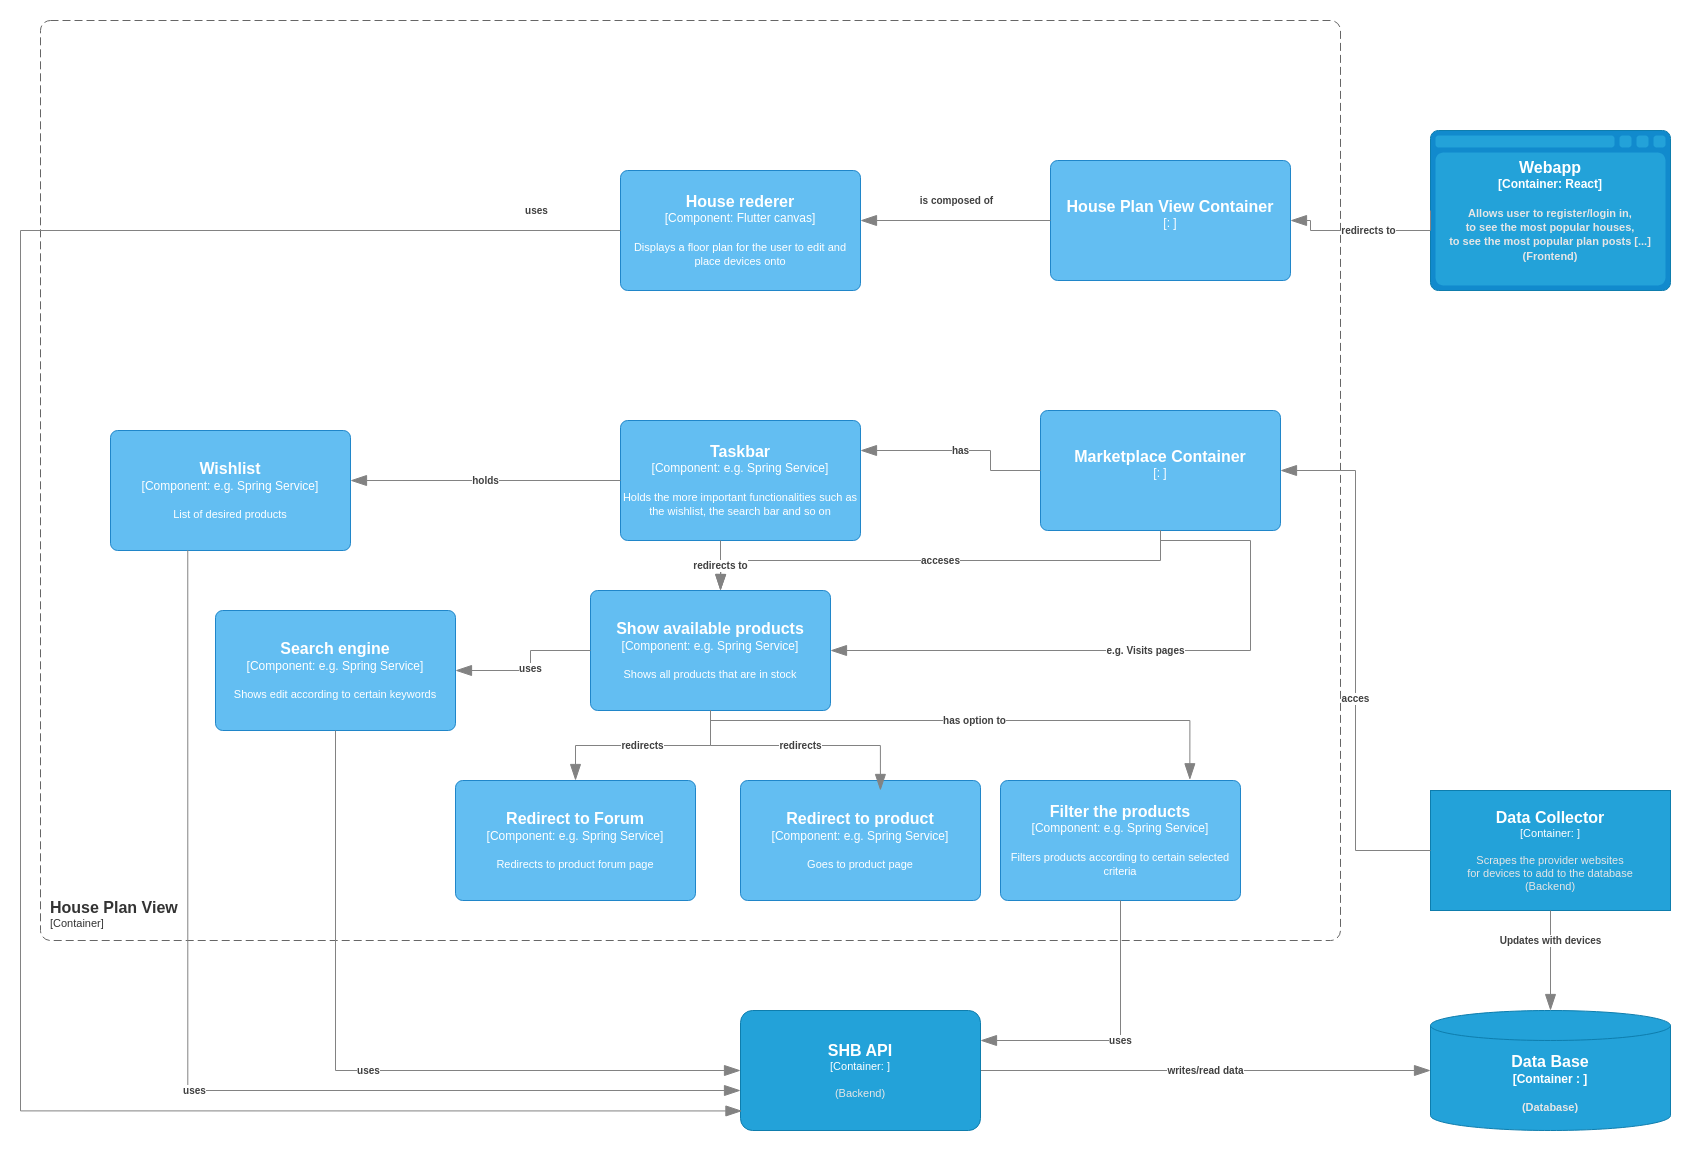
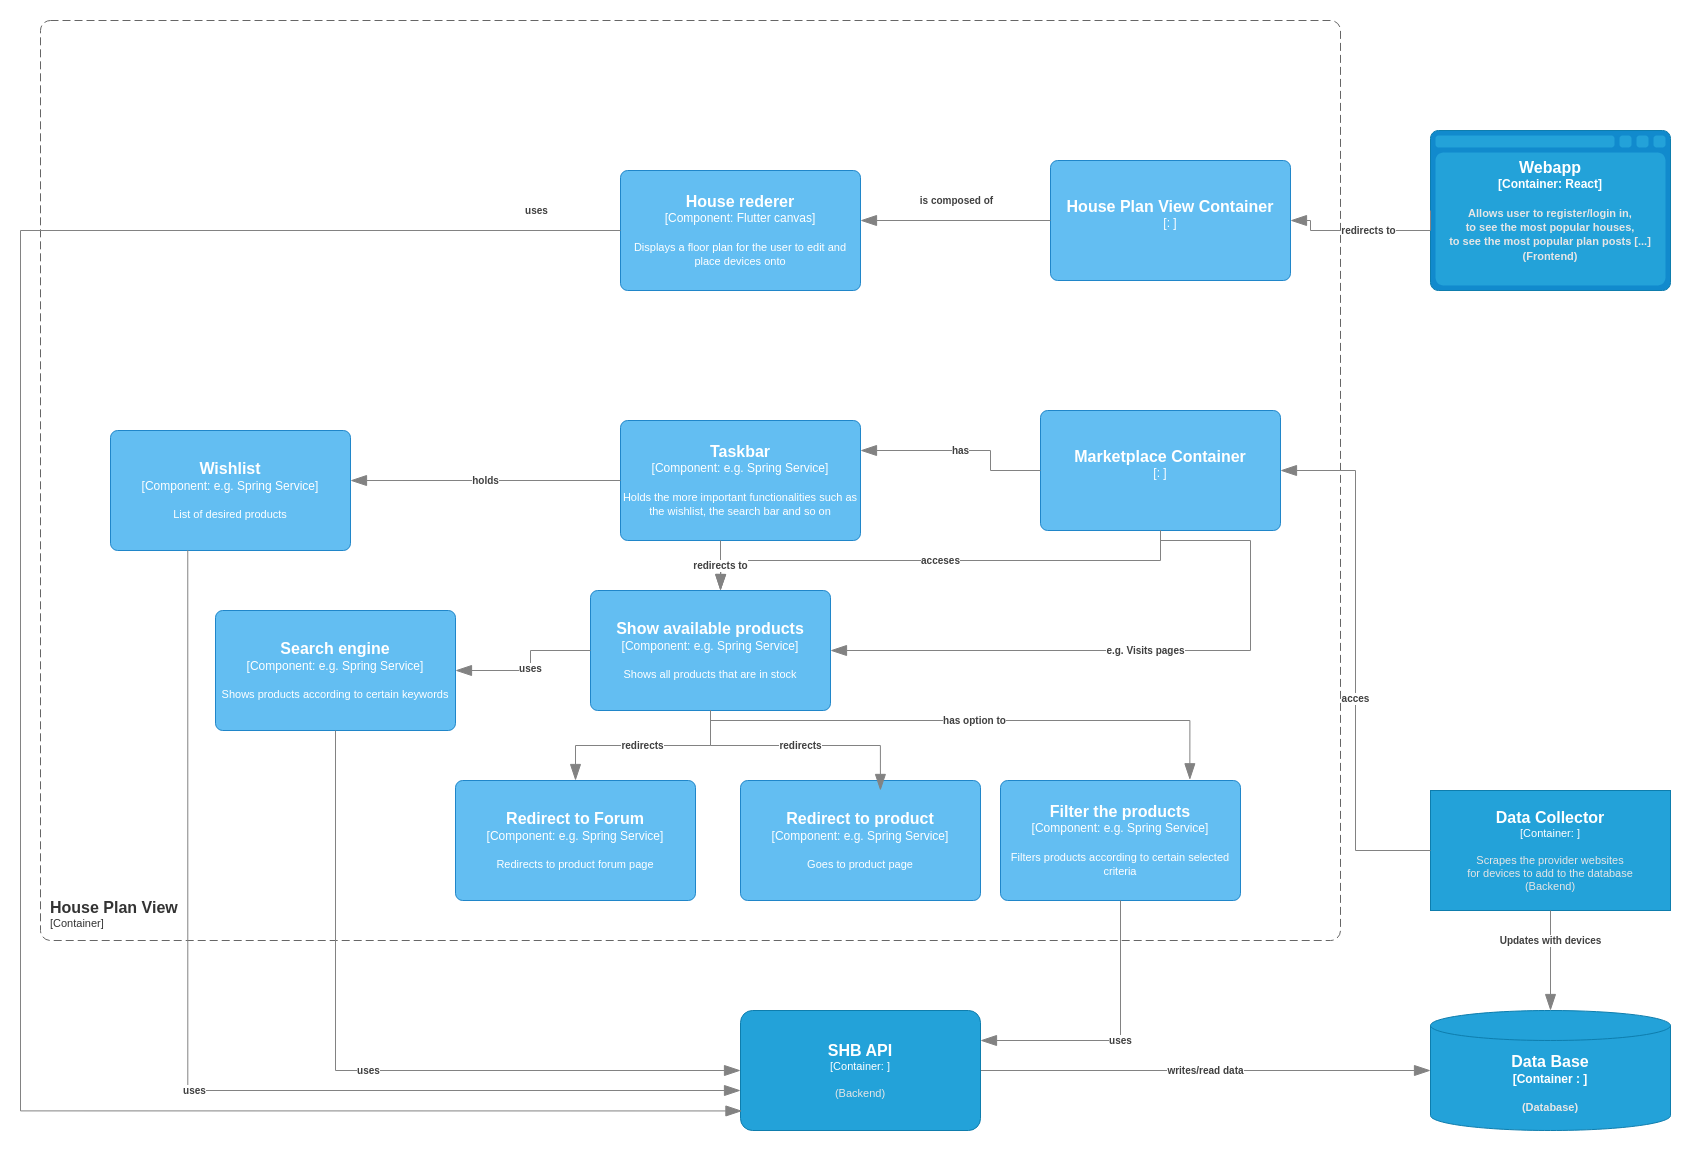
- <mxCell id="17" value="&lt;font style=&quot;font-size: 16px&quot;&gt;&lt;b&gt;Search engine&lt;/b&gt;&lt;/font&gt;&lt;div&gt;[Component: e.g. Spring Service]&lt;/div&gt;&lt;br&gt;&lt;div&gt;&lt;font style=&quot;font-size: 11px&quot;&gt;Shows edit according to certain keywords&lt;/font&gt;&lt;/div&gt;" style="rounded=1;whiteSpace=wrap;html=1;labelBackgroundColor=none;fillColor=#63BEF2;fontColor=#ffffff;align=center;arcSize=6;strokeColor=#2086C9;metaEdit=1;resizable=0;points=[[0.25,0,0],[0.5,0,0],[0.75,0,0],[1,0.25,0],[1,0.5,0],[1,0.75,0],[0.75,1,0],[0.5,1,0],[0.25,1,0],[0,0.75,0],[0,0.5,0],[0,0.25,0]];" vertex="1" parent="1"><mxGeometry x="215" y="610" width="240" height="120" as="geometry" /></mxCell>
+ <mxCell id="17" value="&lt;font style=&quot;font-size: 16px&quot;&gt;&lt;b&gt;Search engine&lt;/b&gt;&lt;/font&gt;&lt;div&gt;[Component: e.g. Spring Service]&lt;/div&gt;&lt;br&gt;&lt;div&gt;&lt;font style=&quot;font-size: 11px&quot;&gt;Shows products according to certain keywords&lt;/font&gt;&lt;/div&gt;" style="rounded=1;whiteSpace=wrap;html=1;labelBackgroundColor=none;fillColor=#63BEF2;fontColor=#ffffff;align=center;arcSize=6;strokeColor=#2086C9;metaEdit=1;resizable=0;points=[[0.25,0,0],[0.5,0,0],[0.75,0,0],[1,0.25,0],[1,0.5,0],[1,0.75,0],[0.75,1,0],[0.5,1,0],[0.25,1,0],[0,0.75,0],[0,0.5,0],[0,0.25,0]];" vertex="1" parent="1"><mxGeometry x="215" y="610" width="240" height="120" as="geometry" /></mxCell>
